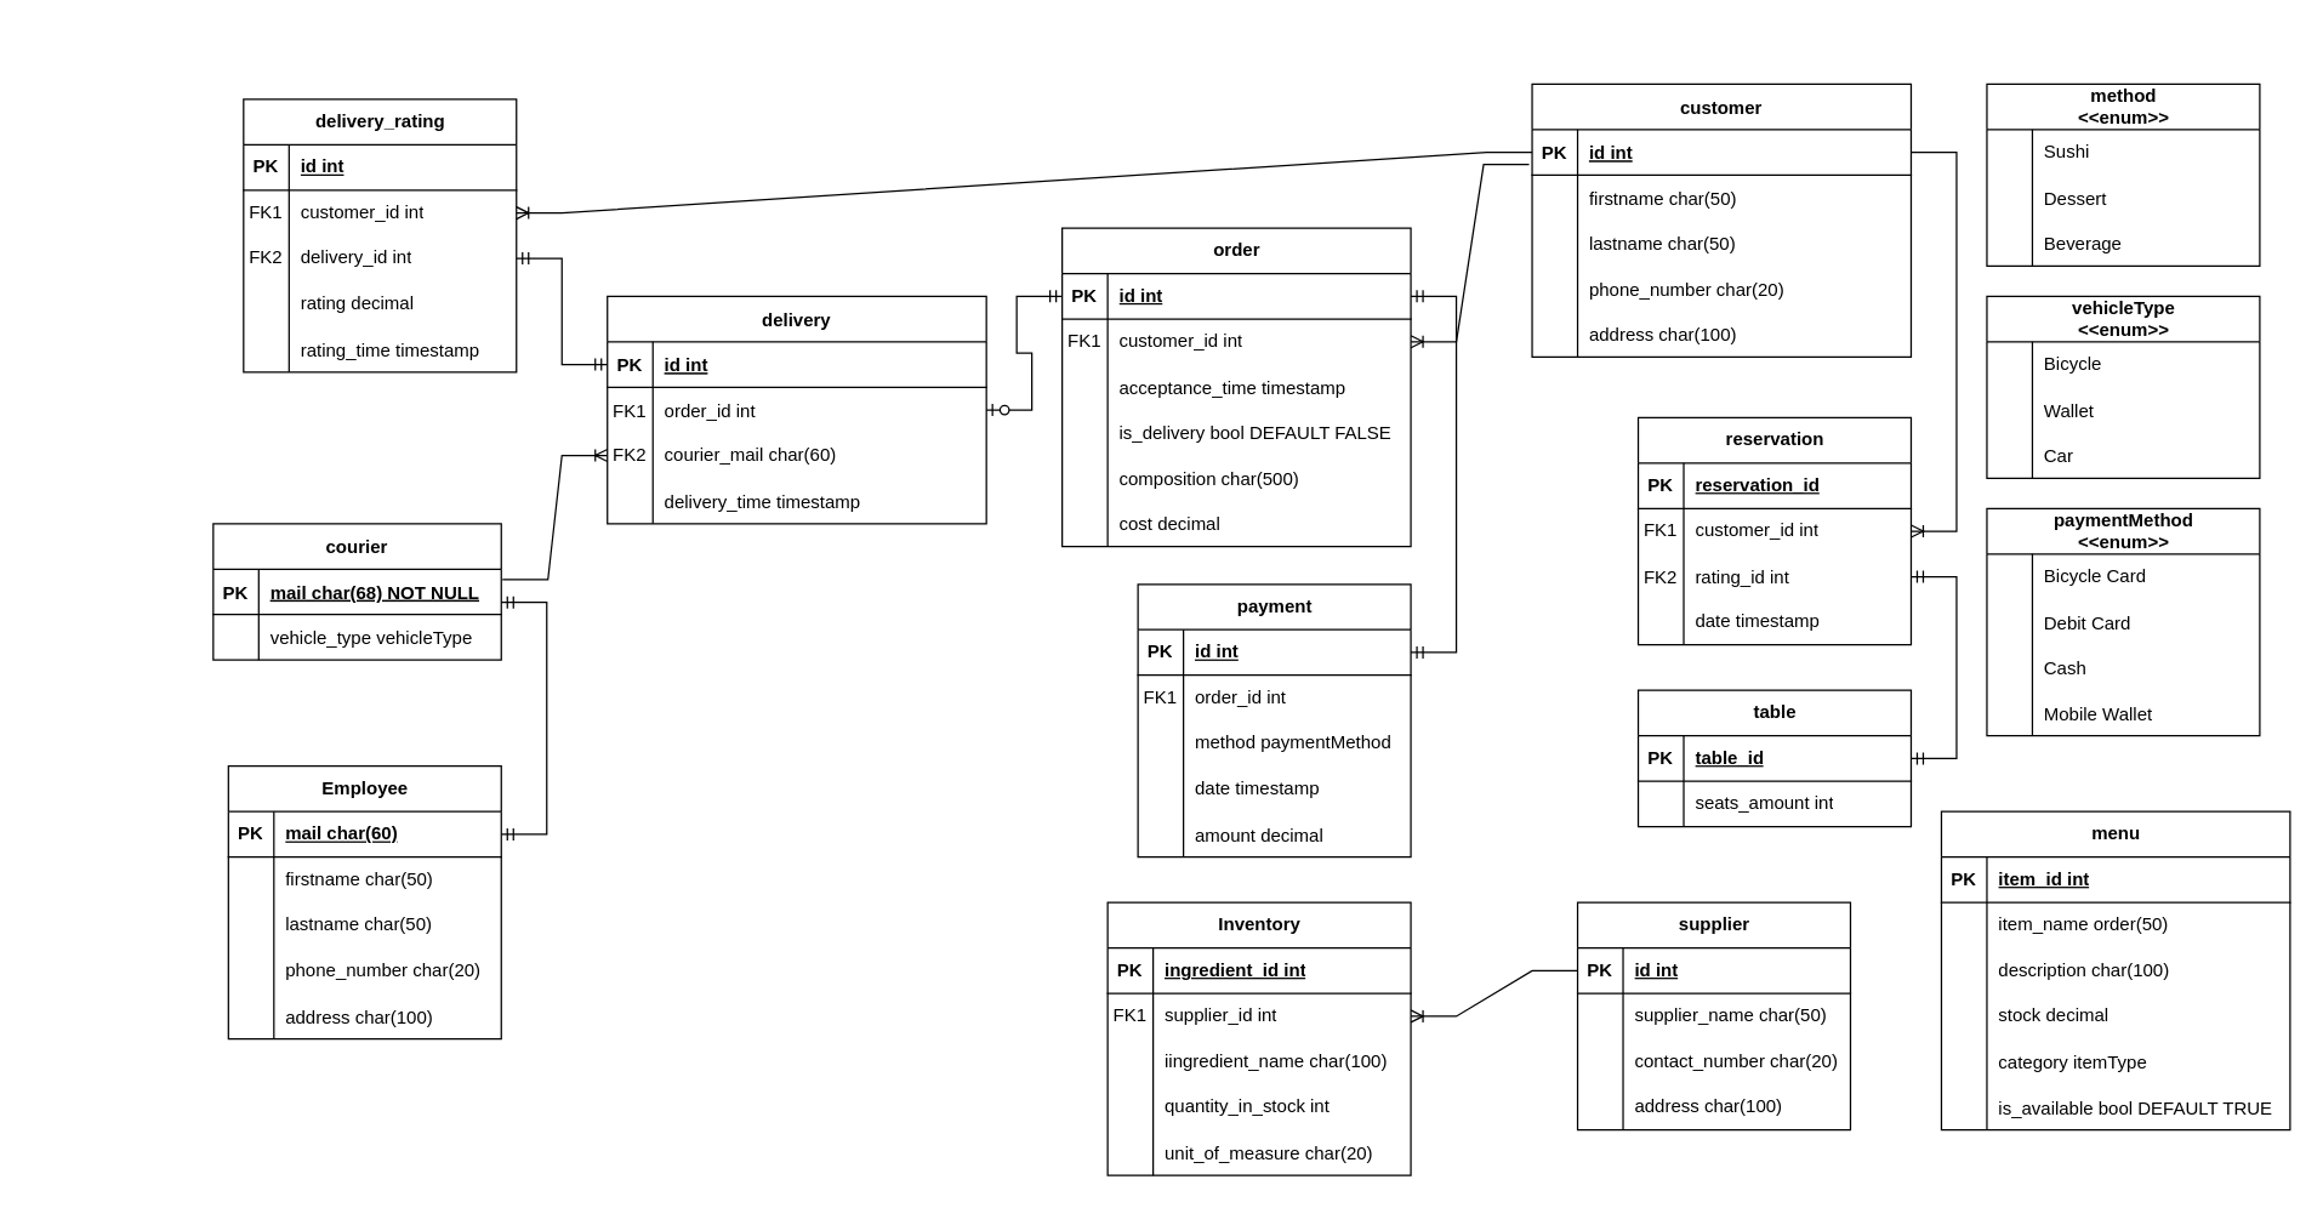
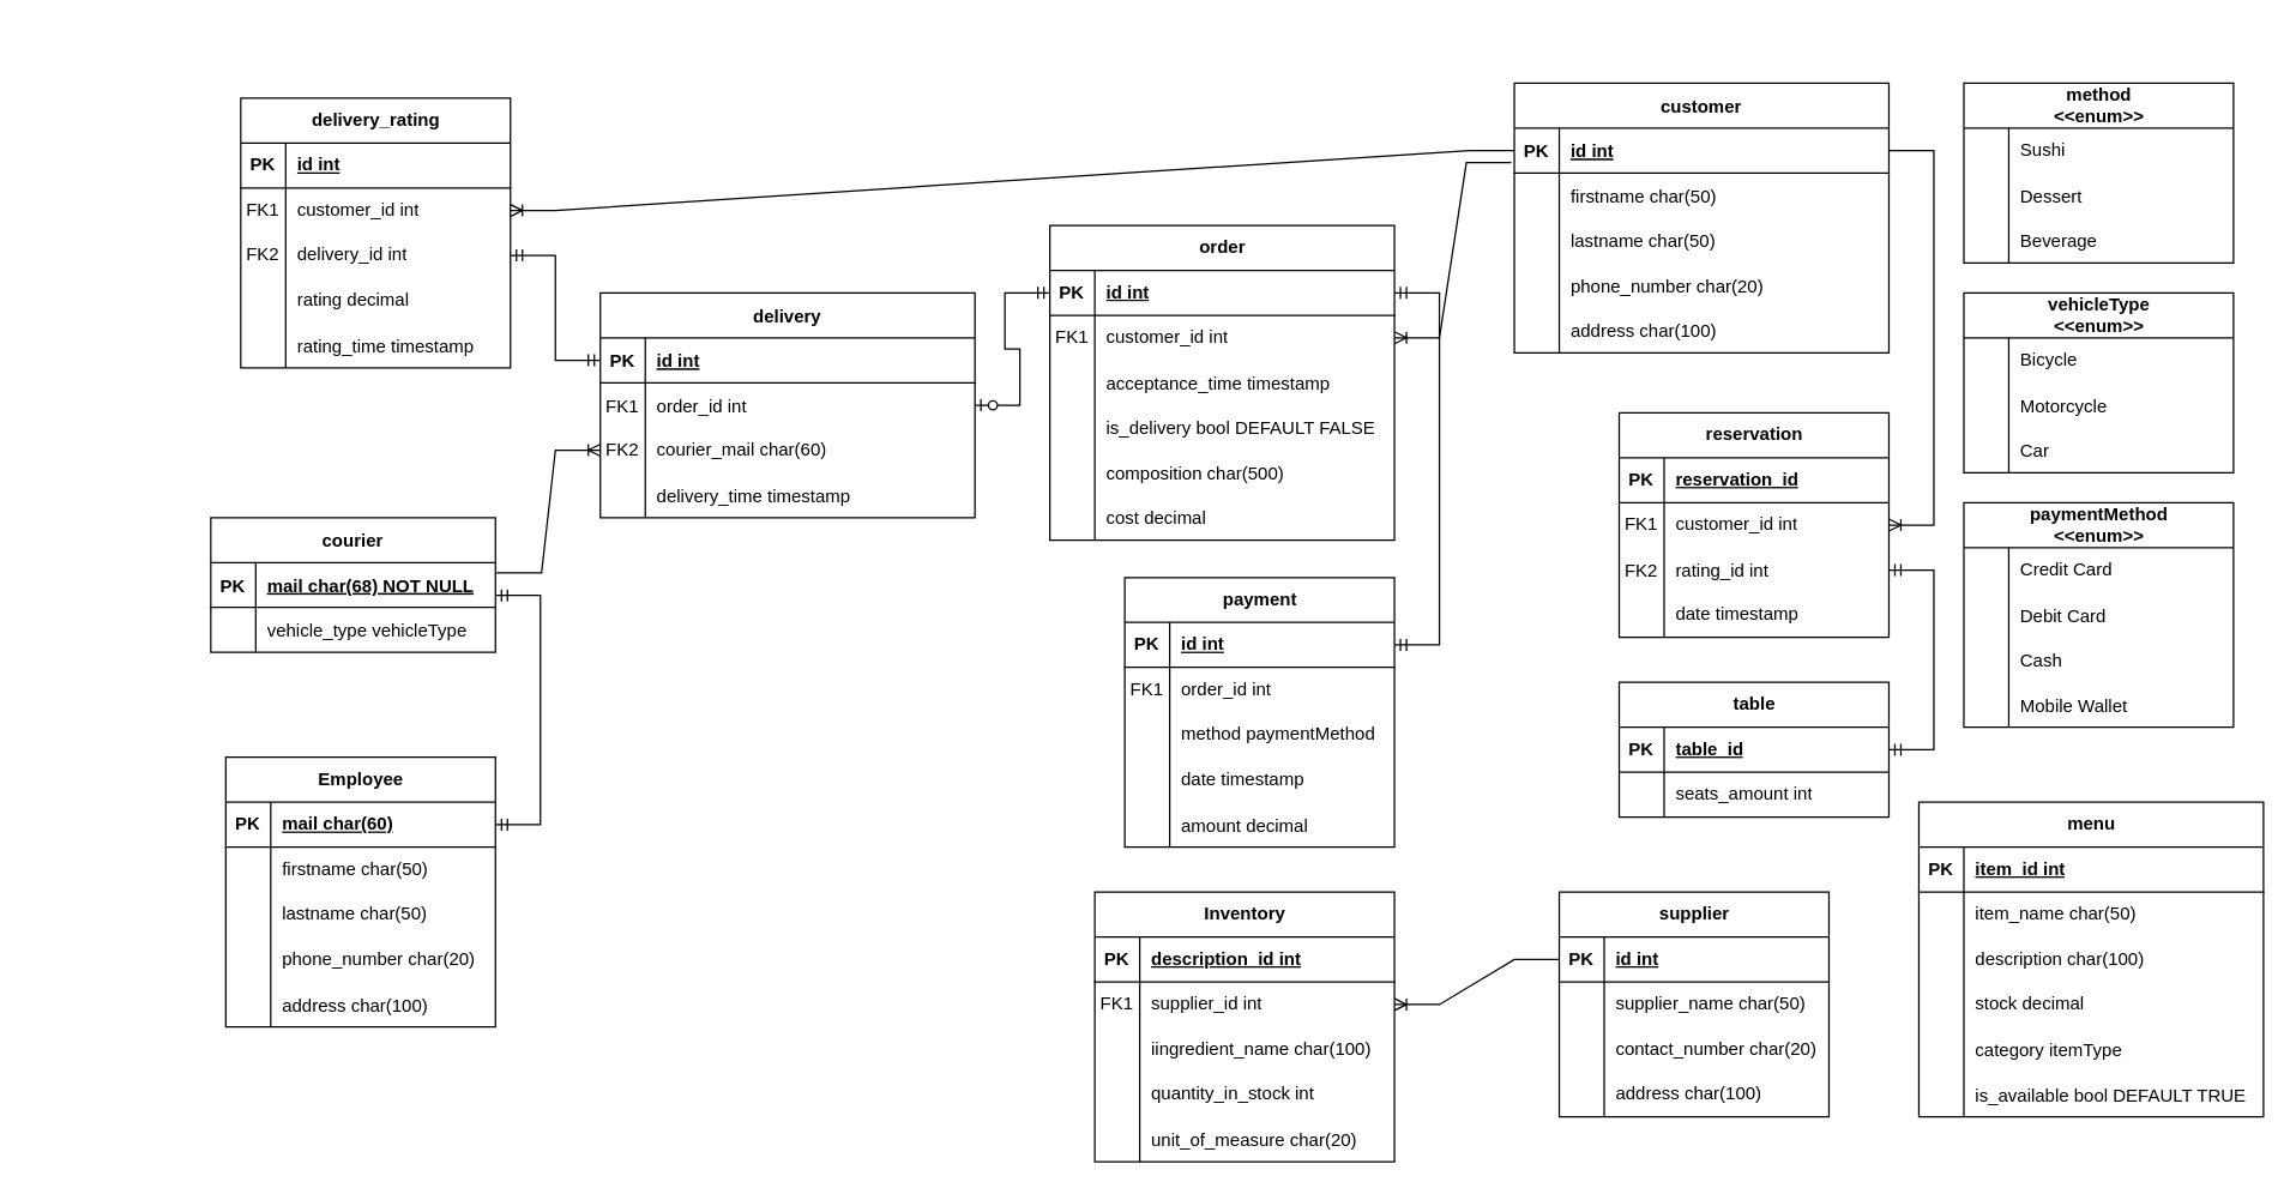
- <mxCell id="144" value="Wallet" style="shape=partialRectangle;connectable=0;fillColor=none;top=0;left=0;bottom=0;right=0;align=left;spacingLeft=6;overflow=hidden;" parent="142" vertex="1"><mxGeometry x="30" width="150" height="30" as="geometry"><mxRectangle width="150" height="30" as="alternateBounds" /></mxGeometry></mxCell>
+ <mxCell id="144" value="Motorcycle" style="shape=partialRectangle;connectable=0;fillColor=none;top=0;left=0;bottom=0;right=0;align=left;spacingLeft=6;overflow=hidden;" parent="142" vertex="1"><mxGeometry x="30" width="150" height="30" as="geometry"><mxRectangle width="150" height="30" as="alternateBounds" /></mxGeometry></mxCell>
- <mxCell id="176" value="Bicycle Card" style="shape=partialRectangle;connectable=0;fillColor=none;top=0;left=0;bottom=0;right=0;align=left;spacingLeft=6;overflow=hidden;whiteSpace=wrap;html=1;" parent="174" vertex="1"><mxGeometry x="30" width="150" height="30" as="geometry"><mxRectangle width="150" height="30" as="alternateBounds" /></mxGeometry></mxCell>
+ <mxCell id="176" value="Credit Card" style="shape=partialRectangle;connectable=0;fillColor=none;top=0;left=0;bottom=0;right=0;align=left;spacingLeft=6;overflow=hidden;whiteSpace=wrap;html=1;" parent="174" vertex="1"><mxGeometry x="30" width="150" height="30" as="geometry"><mxRectangle width="150" height="30" as="alternateBounds" /></mxGeometry></mxCell>
- <mxCell id="115" value="item_name order(50)" style="shape=partialRectangle;connectable=0;fillColor=none;top=0;left=0;bottom=0;right=0;align=left;spacingLeft=6;overflow=hidden;whiteSpace=wrap;html=1;" parent="113" vertex="1"><mxGeometry x="30" width="200" height="30" as="geometry"><mxRectangle width="200" height="30" as="alternateBounds" /></mxGeometry></mxCell>
+ <mxCell id="115" value="item_name char(50)" style="shape=partialRectangle;connectable=0;fillColor=none;top=0;left=0;bottom=0;right=0;align=left;spacingLeft=6;overflow=hidden;whiteSpace=wrap;html=1;" parent="113" vertex="1"><mxGeometry x="30" width="200" height="30" as="geometry"><mxRectangle width="200" height="30" as="alternateBounds" /></mxGeometry></mxCell>
- <mxCell id="189" value="ingredient_id int" style="shape=partialRectangle;connectable=0;fillColor=none;top=0;left=0;bottom=0;right=0;align=left;spacingLeft=6;fontStyle=5;overflow=hidden;whiteSpace=wrap;html=1;" vertex="1" parent="187"><mxGeometry x="30" width="170" height="30" as="geometry"><mxRectangle width="170" height="30" as="alternateBounds" /></mxGeometry></mxCell>
+ <mxCell id="189" value="description_id int" style="shape=partialRectangle;connectable=0;fillColor=none;top=0;left=0;bottom=0;right=0;align=left;spacingLeft=6;fontStyle=5;overflow=hidden;whiteSpace=wrap;html=1;" vertex="1" parent="187"><mxGeometry x="30" width="170" height="30" as="geometry"><mxRectangle width="170" height="30" as="alternateBounds" /></mxGeometry></mxCell>
